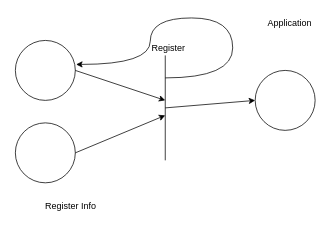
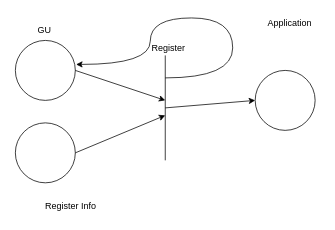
+ <mxCell id="4" value="GU" style="text;html=1;resizable=0;points=[];autosize=1;align=left;verticalAlign=top;spacingTop=-4;" vertex="1" parent="1"><mxGeometry x="48" y="29" width="30" height="20" as="geometry" /></mxCell>
